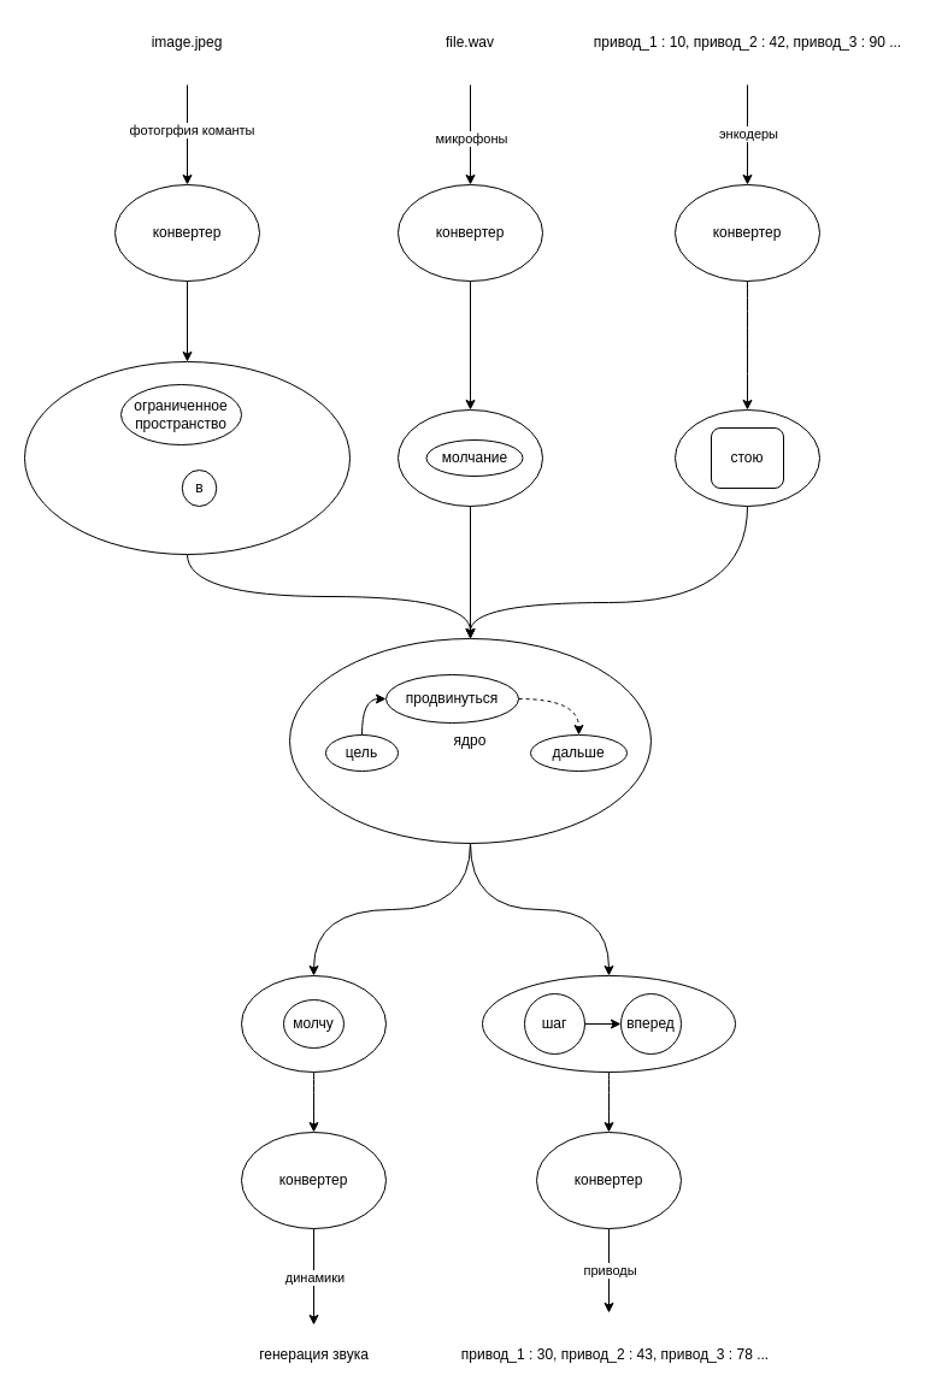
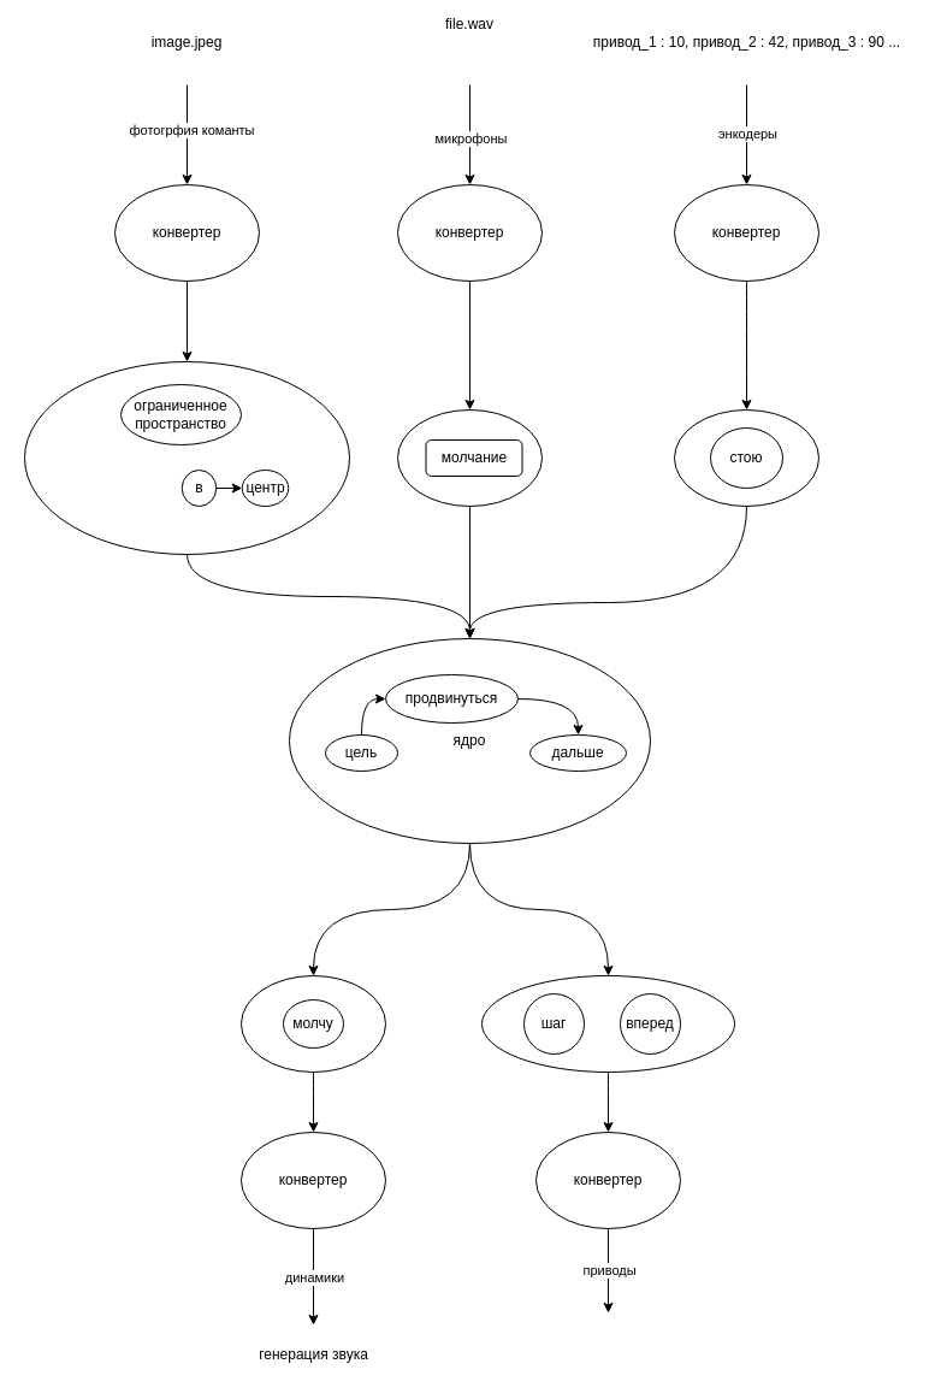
- <mxCell id="55" value="file.wav" style="text;html=1;strokeColor=none;fillColor=none;align=center;verticalAlign=middle;whiteSpace=wrap;rounded=0;" vertex="1" parent="1"><mxGeometry x="360" y="20" width="60" height="30" as="geometry" /></mxCell>
+ <mxCell id="55" value="file.wav" style="text;html=1;strokeColor=none;fillColor=none;align=center;verticalAlign=middle;whiteSpace=wrap;rounded=0;" vertex="1" parent="1"><mxGeometry x="360" y="5" width="60" height="30" as="geometry" /></mxCell>
- <mxCell id="37" value="молчание" style="ellipse;whiteSpace=wrap;html=1;" vertex="1" parent="35"><mxGeometry x="23.5" y="25" width="80" height="30" as="geometry" /></mxCell>
+ <mxCell id="37" value="молчание" style="whiteSpace=wrap;html=1;rounded=1;" vertex="1" parent="35"><mxGeometry x="23.5" y="25" width="80" height="30" as="geometry" /></mxCell>
- <mxCell id="41" value="стою" style="whiteSpace=wrap;html=1;rounded=1;" vertex="1" parent="39"><mxGeometry x="30" y="15" width="60" height="50" as="geometry" /></mxCell>
+ <mxCell id="41" value="стою" style="ellipse;whiteSpace=wrap;html=1;" vertex="1" parent="39"><mxGeometry x="30" y="15" width="60" height="50" as="geometry" /></mxCell>
+ <mxCell id="29" style="edgeStyle=orthogonalEdgeStyle;rounded=0;orthogonalLoop=1;jettySize=auto;html=1;exitX=1;exitY=0.5;exitDx=0;exitDy=0;entryX=0;entryY=0.5;entryDx=0;entryDy=0;" edge="1" parent="24" source="27" target="28"><mxGeometry relative="1" as="geometry" /></mxCell>
+ <mxCell id="28" value="центр" style="ellipse;whiteSpace=wrap;html=1;" vertex="1" parent="24"><mxGeometry x="180.75" y="90" width="38.5" height="30" as="geometry" /></mxCell>
- <mxCell id="30" style="edgeStyle=orthogonalEdgeStyle;rounded=0;orthogonalLoop=1;jettySize=auto;html=1;exitX=1;exitY=0.5;exitDx=0;exitDy=0;entryX=0.5;entryY=0;entryDx=0;entryDy=0;curved=1;dashed=1;" edge="1" parent="1" source="31" target="32"><mxGeometry relative="1" as="geometry" /></mxCell>
+ <mxCell id="30" style="edgeStyle=orthogonalEdgeStyle;rounded=0;orthogonalLoop=1;jettySize=auto;html=1;exitX=1;exitY=0.5;exitDx=0;exitDy=0;entryX=0.5;entryY=0;entryDx=0;entryDy=0;curved=1;" edge="1" parent="1" source="31" target="32"><mxGeometry relative="1" as="geometry" /></mxCell>
- <mxCell id="50" style="edgeStyle=orthogonalEdgeStyle;rounded=0;orthogonalLoop=1;jettySize=auto;html=1;exitX=1;exitY=0.5;exitDx=0;exitDy=0;entryX=0;entryY=0.5;entryDx=0;entryDy=0;" edge="1" parent="46" source="48" target="49"><mxGeometry relative="1" as="geometry" /></mxCell>
- <mxCell id="52" value="привод_1 : 30, привод_2 : 43, привод_3 : 78 ..." style="text;html=1;align=center;verticalAlign=middle;resizable=0;points=[];autosize=1;strokeColor=none;fillColor=none;" vertex="1" parent="1"><mxGeometry x="370" y="1110" width="280" height="30" as="geometry" /></mxCell>
